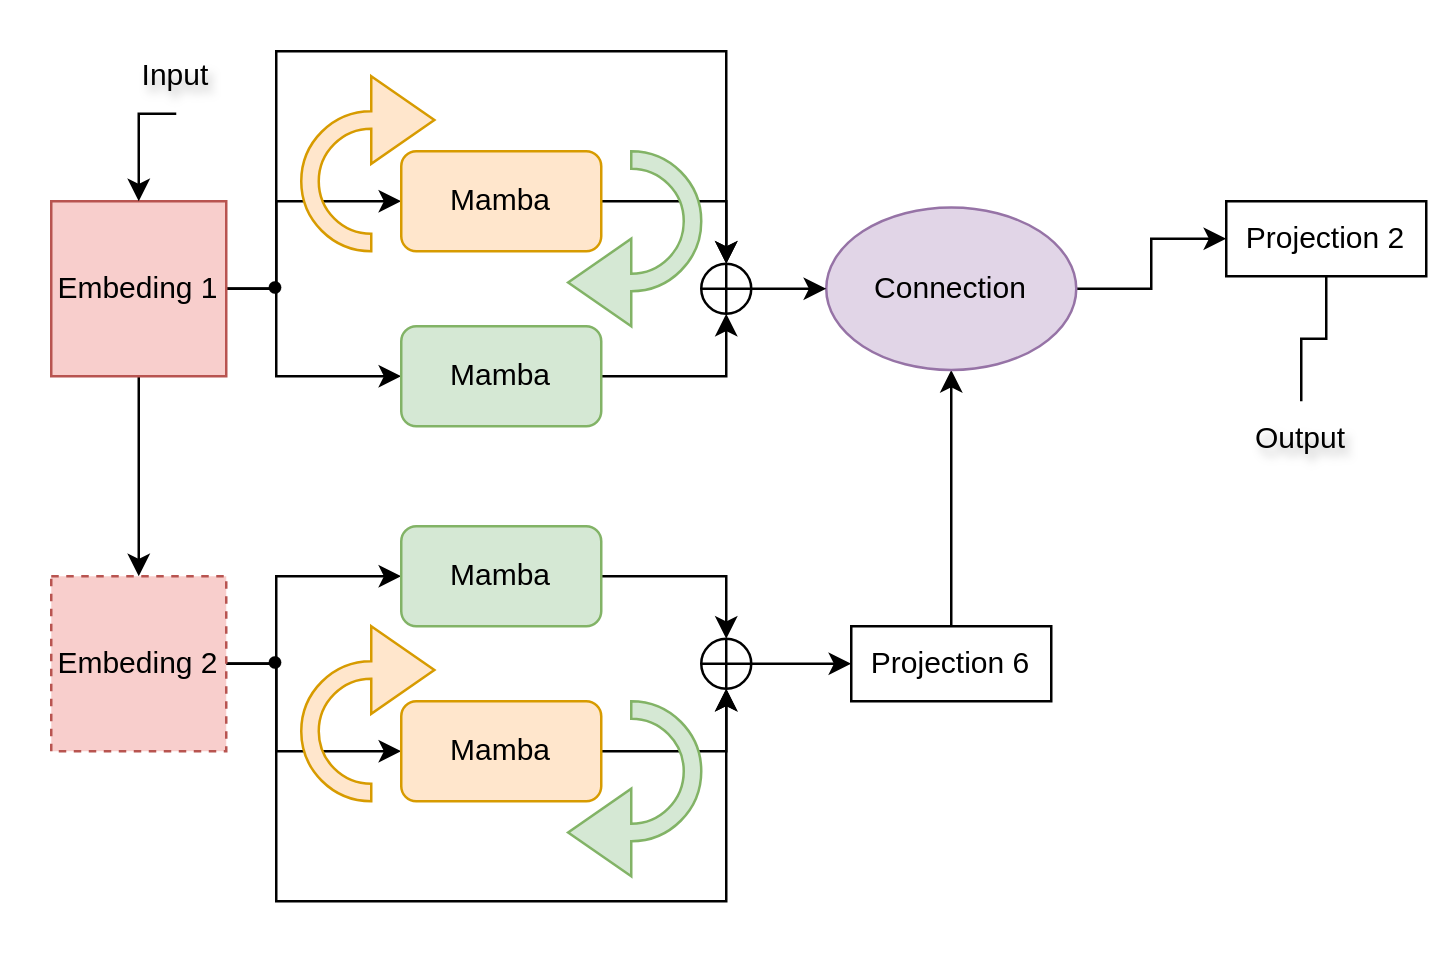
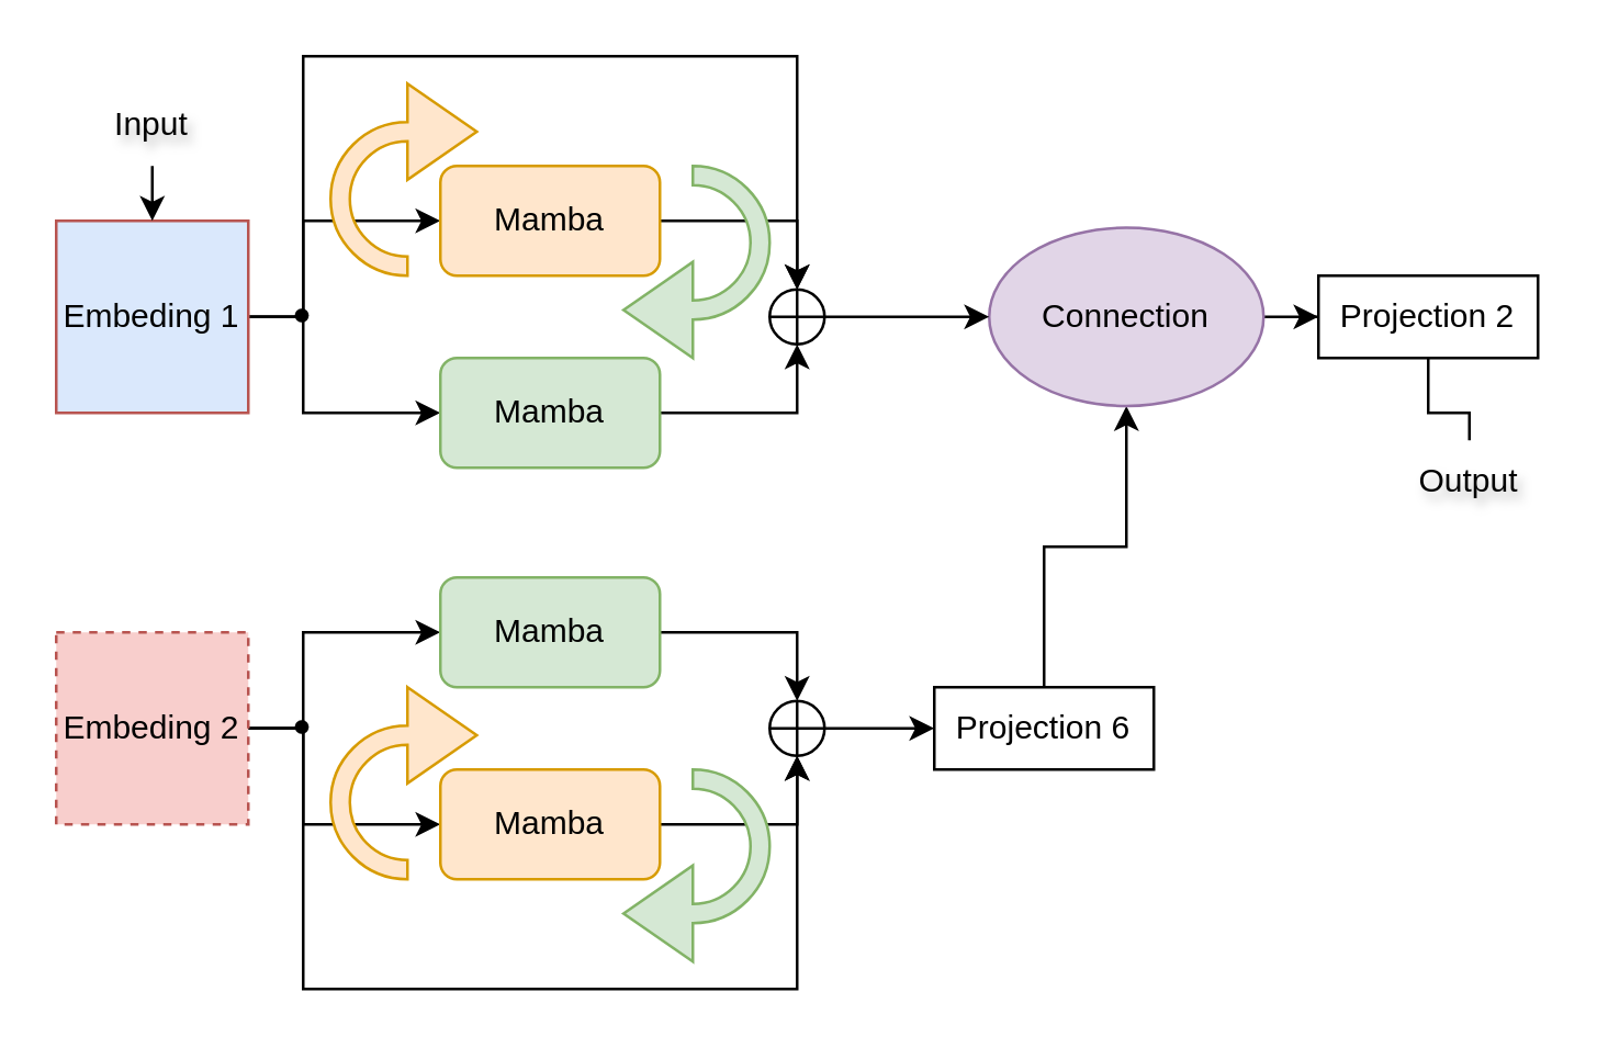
- <mxCell id="12" value="Input" style="text;html=1;align=center;verticalAlign=middle;whiteSpace=wrap;rounded=0;spacing=3;textShadow=1;" vertex="1" parent="1"><mxGeometry x="40" y="15" width="60" height="30" as="geometry" /></mxCell>
+ <mxCell id="12" value="Input" style="text;html=1;align=center;verticalAlign=middle;whiteSpace=wrap;rounded=0;spacing=3;textShadow=1;" vertex="1" parent="1"><mxGeometry x="25" y="30" width="60" height="30" as="geometry" /></mxCell>
- <mxCell id="32" value="Projection 2" style="rounded=0;whiteSpace=wrap;html=1;" vertex="1" parent="1"><mxGeometry x="490" y="80" width="80" height="30" as="geometry" /></mxCell>
+ <mxCell id="32" value="Projection 2" style="rounded=0;whiteSpace=wrap;html=1;" vertex="1" parent="1"><mxGeometry x="480" y="100" width="80" height="30" as="geometry" /></mxCell>
- <mxCell id="6" value="Embeding 1" style="whiteSpace=wrap;html=1;aspect=fixed;fillColor=#f8cecc;strokeColor=#b85450;" vertex="1" parent="1"><mxGeometry x="20" y="80" width="70" height="70" as="geometry" /></mxCell>
+ <mxCell id="6" value="Embeding 1" style="whiteSpace=wrap;html=1;aspect=fixed;fillColor=#dae8fc;strokeColor=#b85450;" vertex="1" parent="1"><mxGeometry x="20" y="80" width="70" height="70" as="geometry" /></mxCell>
- <mxCell id="34" value="Connection" style="ellipse;whiteSpace=wrap;html=1;fillColor=#e1d5e7;strokeColor=#9673a6;" vertex="1" parent="1"><mxGeometry x="330" y="82.5" width="100" height="65" as="geometry" /></mxCell>
+ <mxCell id="34" value="Connection" style="ellipse;whiteSpace=wrap;html=1;fillColor=#e1d5e7;strokeColor=#9673a6;" vertex="1" parent="1"><mxGeometry x="360" y="82.5" width="100" height="65" as="geometry" /></mxCell>
- <mxCell id="37" value="Output" style="text;html=1;align=center;verticalAlign=middle;whiteSpace=wrap;rounded=0;spacing=3;textShadow=1;" vertex="1" parent="1"><mxGeometry x="490" y="160" width="60" height="30" as="geometry" /></mxCell>
+ <mxCell id="37" value="Output" style="text;html=1;align=center;verticalAlign=middle;whiteSpace=wrap;rounded=0;spacing=3;textShadow=1;" vertex="1" parent="1"><mxGeometry x="505" y="160" width="60" height="30" as="geometry" /></mxCell>
- <mxCell id="4" style="edgeStyle=orthogonalEdgeStyle;rounded=0;orthogonalLoop=1;jettySize=auto;html=1;exitX=0.5;exitY=1;exitDx=0;exitDy=0;entryX=0.5;entryY=0;entryDx=0;entryDy=0;" edge="1" parent="1" source="6" target="10"><mxGeometry relative="1" as="geometry" /></mxCell>
